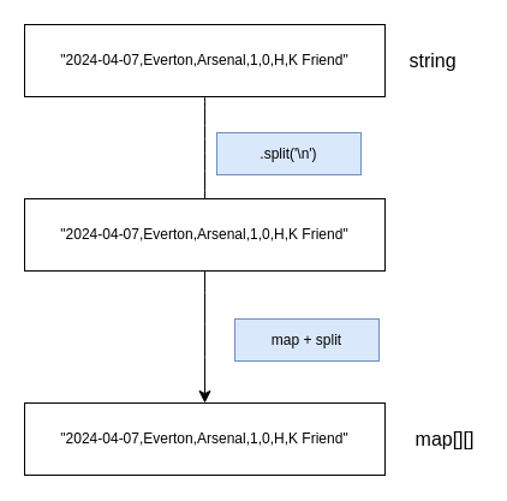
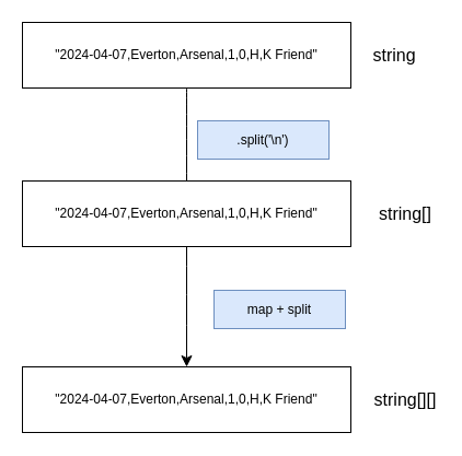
+ <mxCell id="7" value="string[]" style="text;strokeColor=none;fillColor=none;html=1;align=center;verticalAlign=middle;whiteSpace=wrap;rounded=0;fontSize=16;" vertex="1" parent="1"><mxGeometry x="340" y="180" width="60" height="30" as="geometry" /></mxCell>
- <mxCell id="8" value="map[][]" style="text;strokeColor=none;fillColor=none;html=1;align=center;verticalAlign=middle;whiteSpace=wrap;rounded=0;fontSize=16;" vertex="1" parent="1"><mxGeometry x="340" y="350" width="60" height="30" as="geometry" /></mxCell>
+ <mxCell id="8" value="string[][]" style="text;strokeColor=none;fillColor=none;html=1;align=center;verticalAlign=middle;whiteSpace=wrap;rounded=0;fontSize=16;" vertex="1" parent="1"><mxGeometry x="340" y="350" width="60" height="30" as="geometry" /></mxCell>
